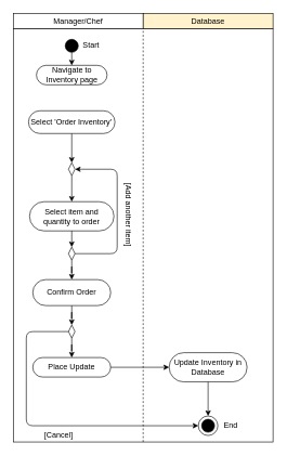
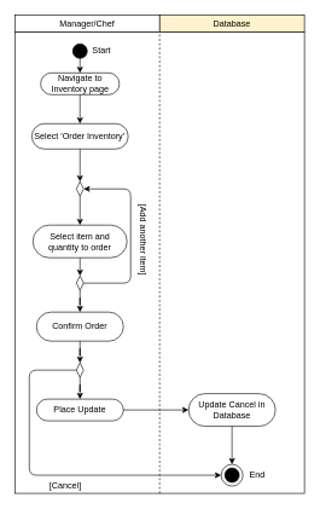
+ <mxCell id="8" value="" style="edgeStyle=orthogonalEdgeStyle;rounded=0;orthogonalLoop=1;jettySize=auto;html=1;entryX=0.5;entryY=0;entryDx=0;entryDy=0;" edge="1" parent="1" source="9" target="11"><mxGeometry x="240" y="150" as="geometry"><mxPoint x="110" y="160" as="targetPoint" /></mxGeometry></mxCell>
- <mxCell id="32" value="Update Inventory in Database" style="whiteSpace=wrap;html=1;rounded=1;fillColor=none;arcSize=50;" vertex="1" parent="1"><mxGeometry x="260" y="542.5" width="120" height="45" as="geometry" /></mxCell>
+ <mxCell id="32" value="Update Cancel in Database" style="whiteSpace=wrap;html=1;rounded=1;fillColor=none;arcSize=50;" vertex="1" parent="1"><mxGeometry x="260" y="542.5" width="120" height="45" as="geometry" /></mxCell>
